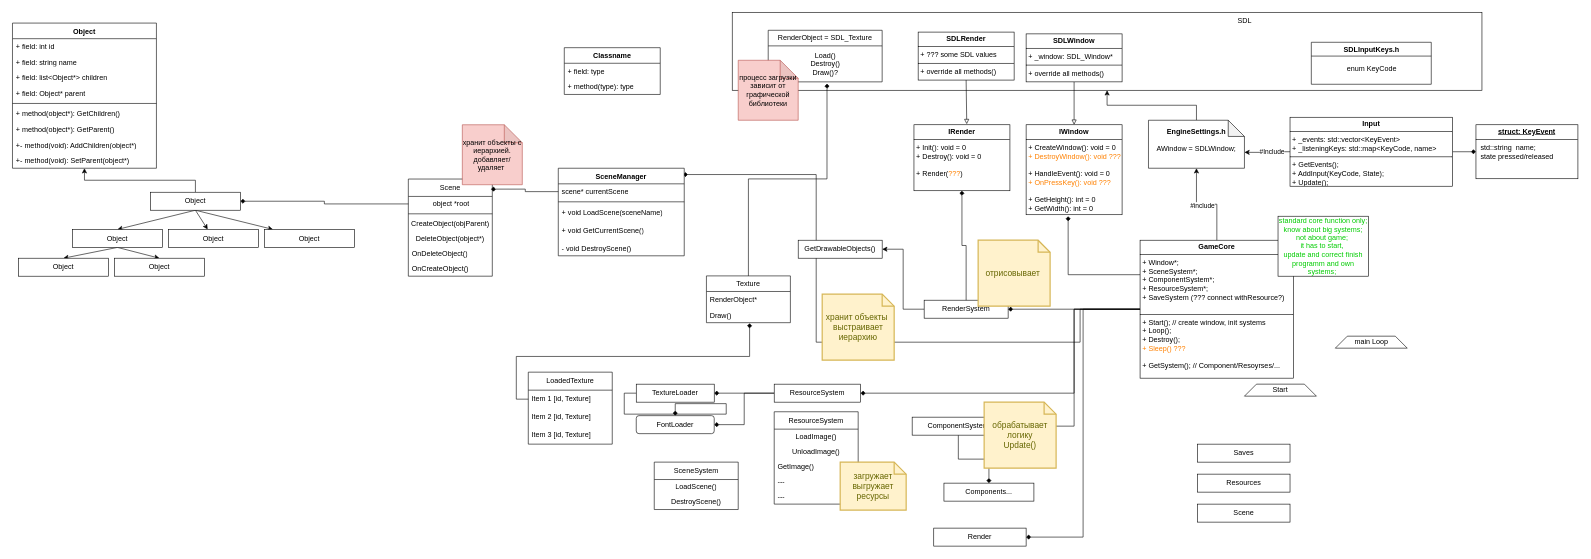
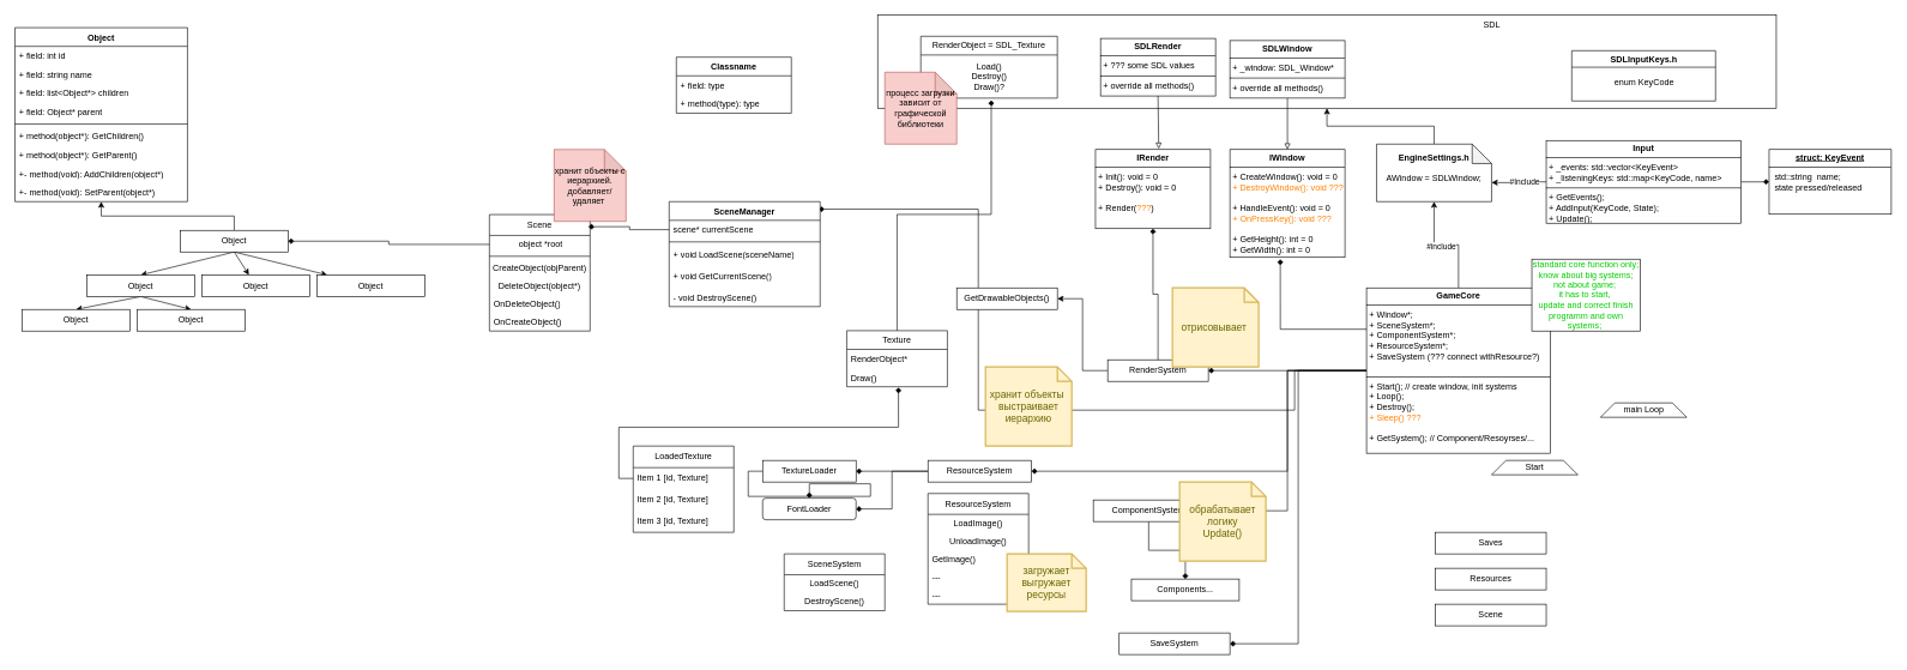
- <mxCell id="77" value="хранит объекты&amp;nbsp;&lt;div&gt;выстраивает иерархию&lt;/div&gt;" style="shape=note;strokeWidth=2;fontSize=14;size=20;whiteSpace=wrap;html=1;fillColor=#fff2cc;strokeColor=#d6b656;fontColor=#666600;" vertex="1" parent="1"><mxGeometry x="1370" y="490" width="120" height="110" as="geometry" /></mxCell>
+ <mxCell id="77" value="хранит объекты&amp;nbsp;&lt;div&gt;выстраивает иерархию&lt;/div&gt;" style="shape=note;strokeWidth=2;fontSize=14;size=20;whiteSpace=wrap;html=1;fillColor=#fff2cc;strokeColor=#d6b656;fontColor=#666600;" vertex="1" parent="1"><mxGeometry x="1370" y="510" width="120" height="110" as="geometry" /></mxCell>
- <mxCell id="31" value="Render" style="rounded=0;whiteSpace=wrap;html=1;" parent="1" vertex="1"><mxGeometry x="1556" y="880" width="154" height="30" as="geometry" /></mxCell>
+ <mxCell id="31" value="SaveSystem" style="rounded=0;whiteSpace=wrap;html=1;" parent="1" vertex="1"><mxGeometry x="1556" y="880" width="154" height="30" as="geometry" /></mxCell>
